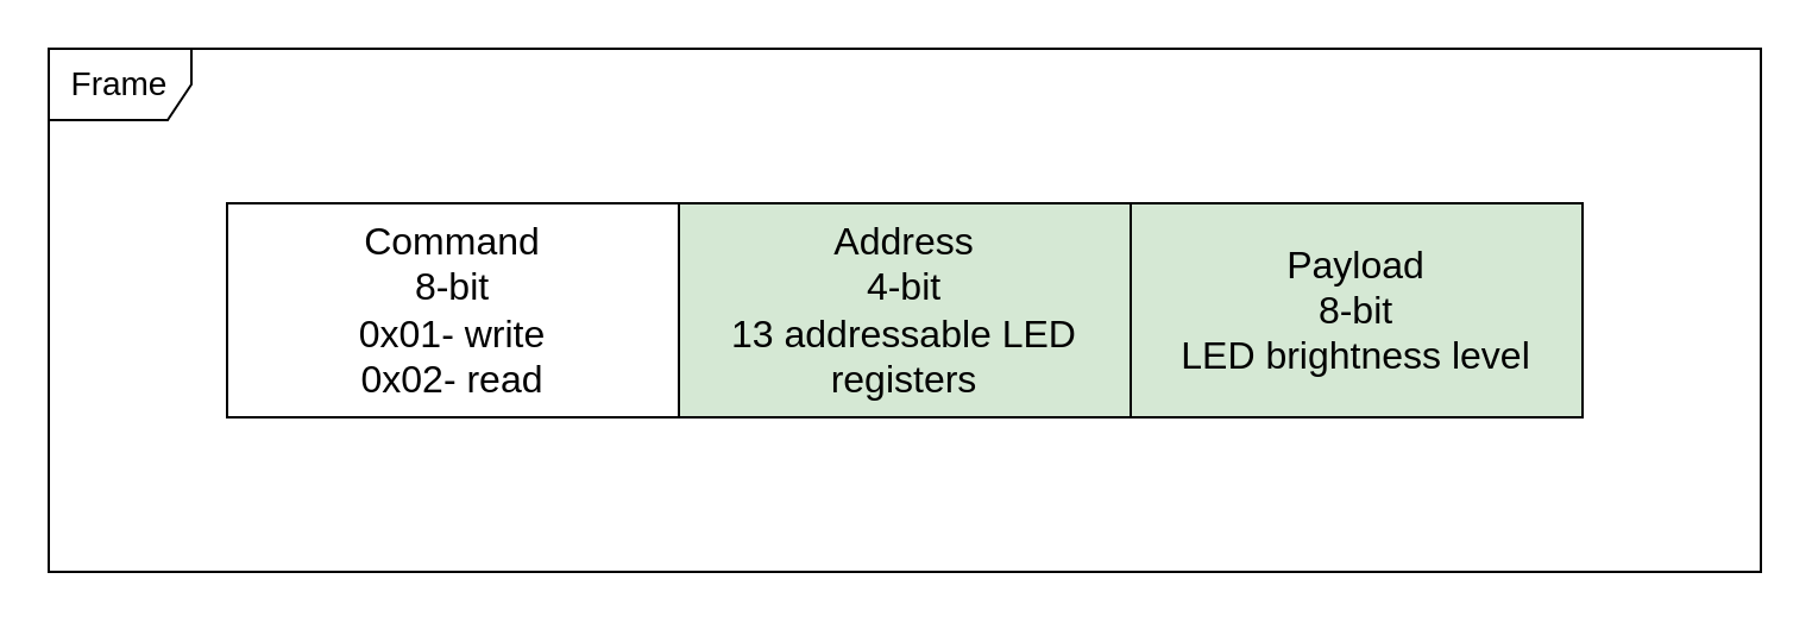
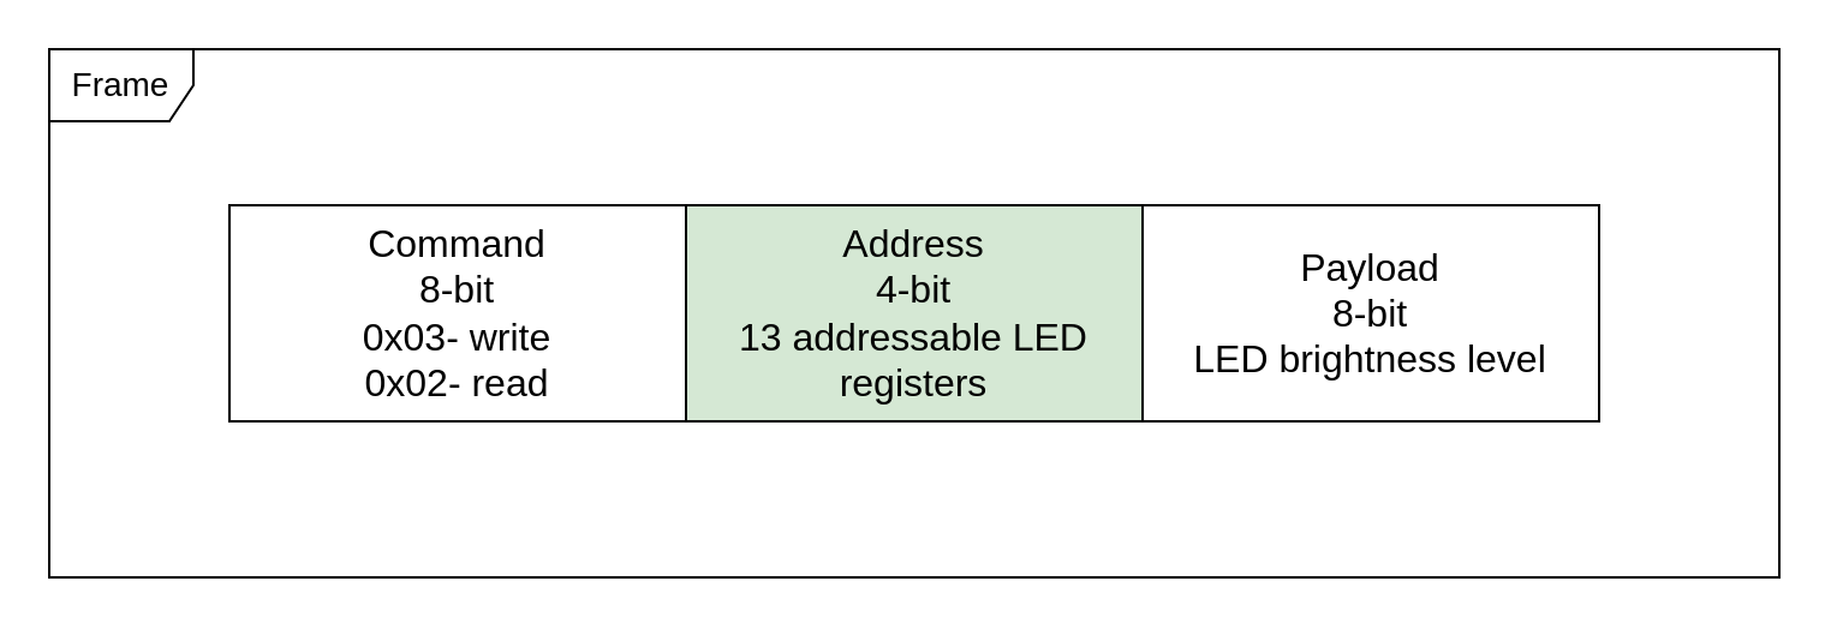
- <mxCell id="3" value="&lt;div&gt;&lt;font style=&quot;font-size: 16px;&quot;&gt;Command&lt;/font&gt;&lt;/div&gt;&lt;div&gt;&lt;font style=&quot;font-size: 16px;&quot;&gt;8-bit&lt;/font&gt;&lt;/div&gt;&lt;div&gt;&lt;font style=&quot;font-size: 16px;&quot;&gt;0x01- write&lt;/font&gt;&lt;/div&gt;&lt;div&gt;&lt;font style=&quot;font-size: 16px;&quot;&gt;&lt;font&gt;0x02- read&lt;/font&gt;&lt;font&gt;&lt;br&gt;&lt;/font&gt;&lt;/font&gt;&lt;/div&gt;" style="html=1;whiteSpace=wrap;" vertex="1" parent="1"><mxGeometry x="95" y="85" width="190" height="90" as="geometry" /></mxCell>
+ <mxCell id="3" value="&lt;div&gt;&lt;font style=&quot;font-size: 16px;&quot;&gt;Command&lt;/font&gt;&lt;/div&gt;&lt;div&gt;&lt;font style=&quot;font-size: 16px;&quot;&gt;8-bit&lt;/font&gt;&lt;/div&gt;&lt;div&gt;&lt;font style=&quot;font-size: 16px;&quot;&gt;0x03- write&lt;/font&gt;&lt;/div&gt;&lt;div&gt;&lt;font style=&quot;font-size: 16px;&quot;&gt;&lt;font&gt;0x02- read&lt;/font&gt;&lt;font&gt;&lt;br&gt;&lt;/font&gt;&lt;/font&gt;&lt;/div&gt;" style="html=1;whiteSpace=wrap;" vertex="1" parent="1"><mxGeometry x="95" y="85" width="190" height="90" as="geometry" /></mxCell>
- <mxCell id="5" value="&lt;div&gt;&lt;font style=&quot;font-size: 16px;&quot;&gt;Payload&lt;/font&gt;&lt;/div&gt;&lt;div&gt;&lt;font style=&quot;font-size: 16px;&quot;&gt;8-bit&lt;/font&gt;&lt;/div&gt;&lt;div&gt;&lt;font style=&quot;font-size: 16px;&quot;&gt;&lt;font&gt;LED brightness level&lt;/font&gt;&lt;font&gt;&lt;br&gt;&lt;/font&gt;&lt;/font&gt;&lt;/div&gt;" style="html=1;whiteSpace=wrap;fillColor=#d5e8d4;" vertex="1" parent="1"><mxGeometry x="475" y="85" width="190" height="90" as="geometry" /></mxCell>
+ <mxCell id="5" value="&lt;div&gt;&lt;font style=&quot;font-size: 16px;&quot;&gt;Payload&lt;/font&gt;&lt;/div&gt;&lt;div&gt;&lt;font style=&quot;font-size: 16px;&quot;&gt;8-bit&lt;/font&gt;&lt;/div&gt;&lt;div&gt;&lt;font style=&quot;font-size: 16px;&quot;&gt;&lt;font&gt;LED brightness level&lt;/font&gt;&lt;font&gt;&lt;br&gt;&lt;/font&gt;&lt;/font&gt;&lt;/div&gt;" style="html=1;whiteSpace=wrap;" vertex="1" parent="1"><mxGeometry x="475" y="85" width="190" height="90" as="geometry" /></mxCell>
